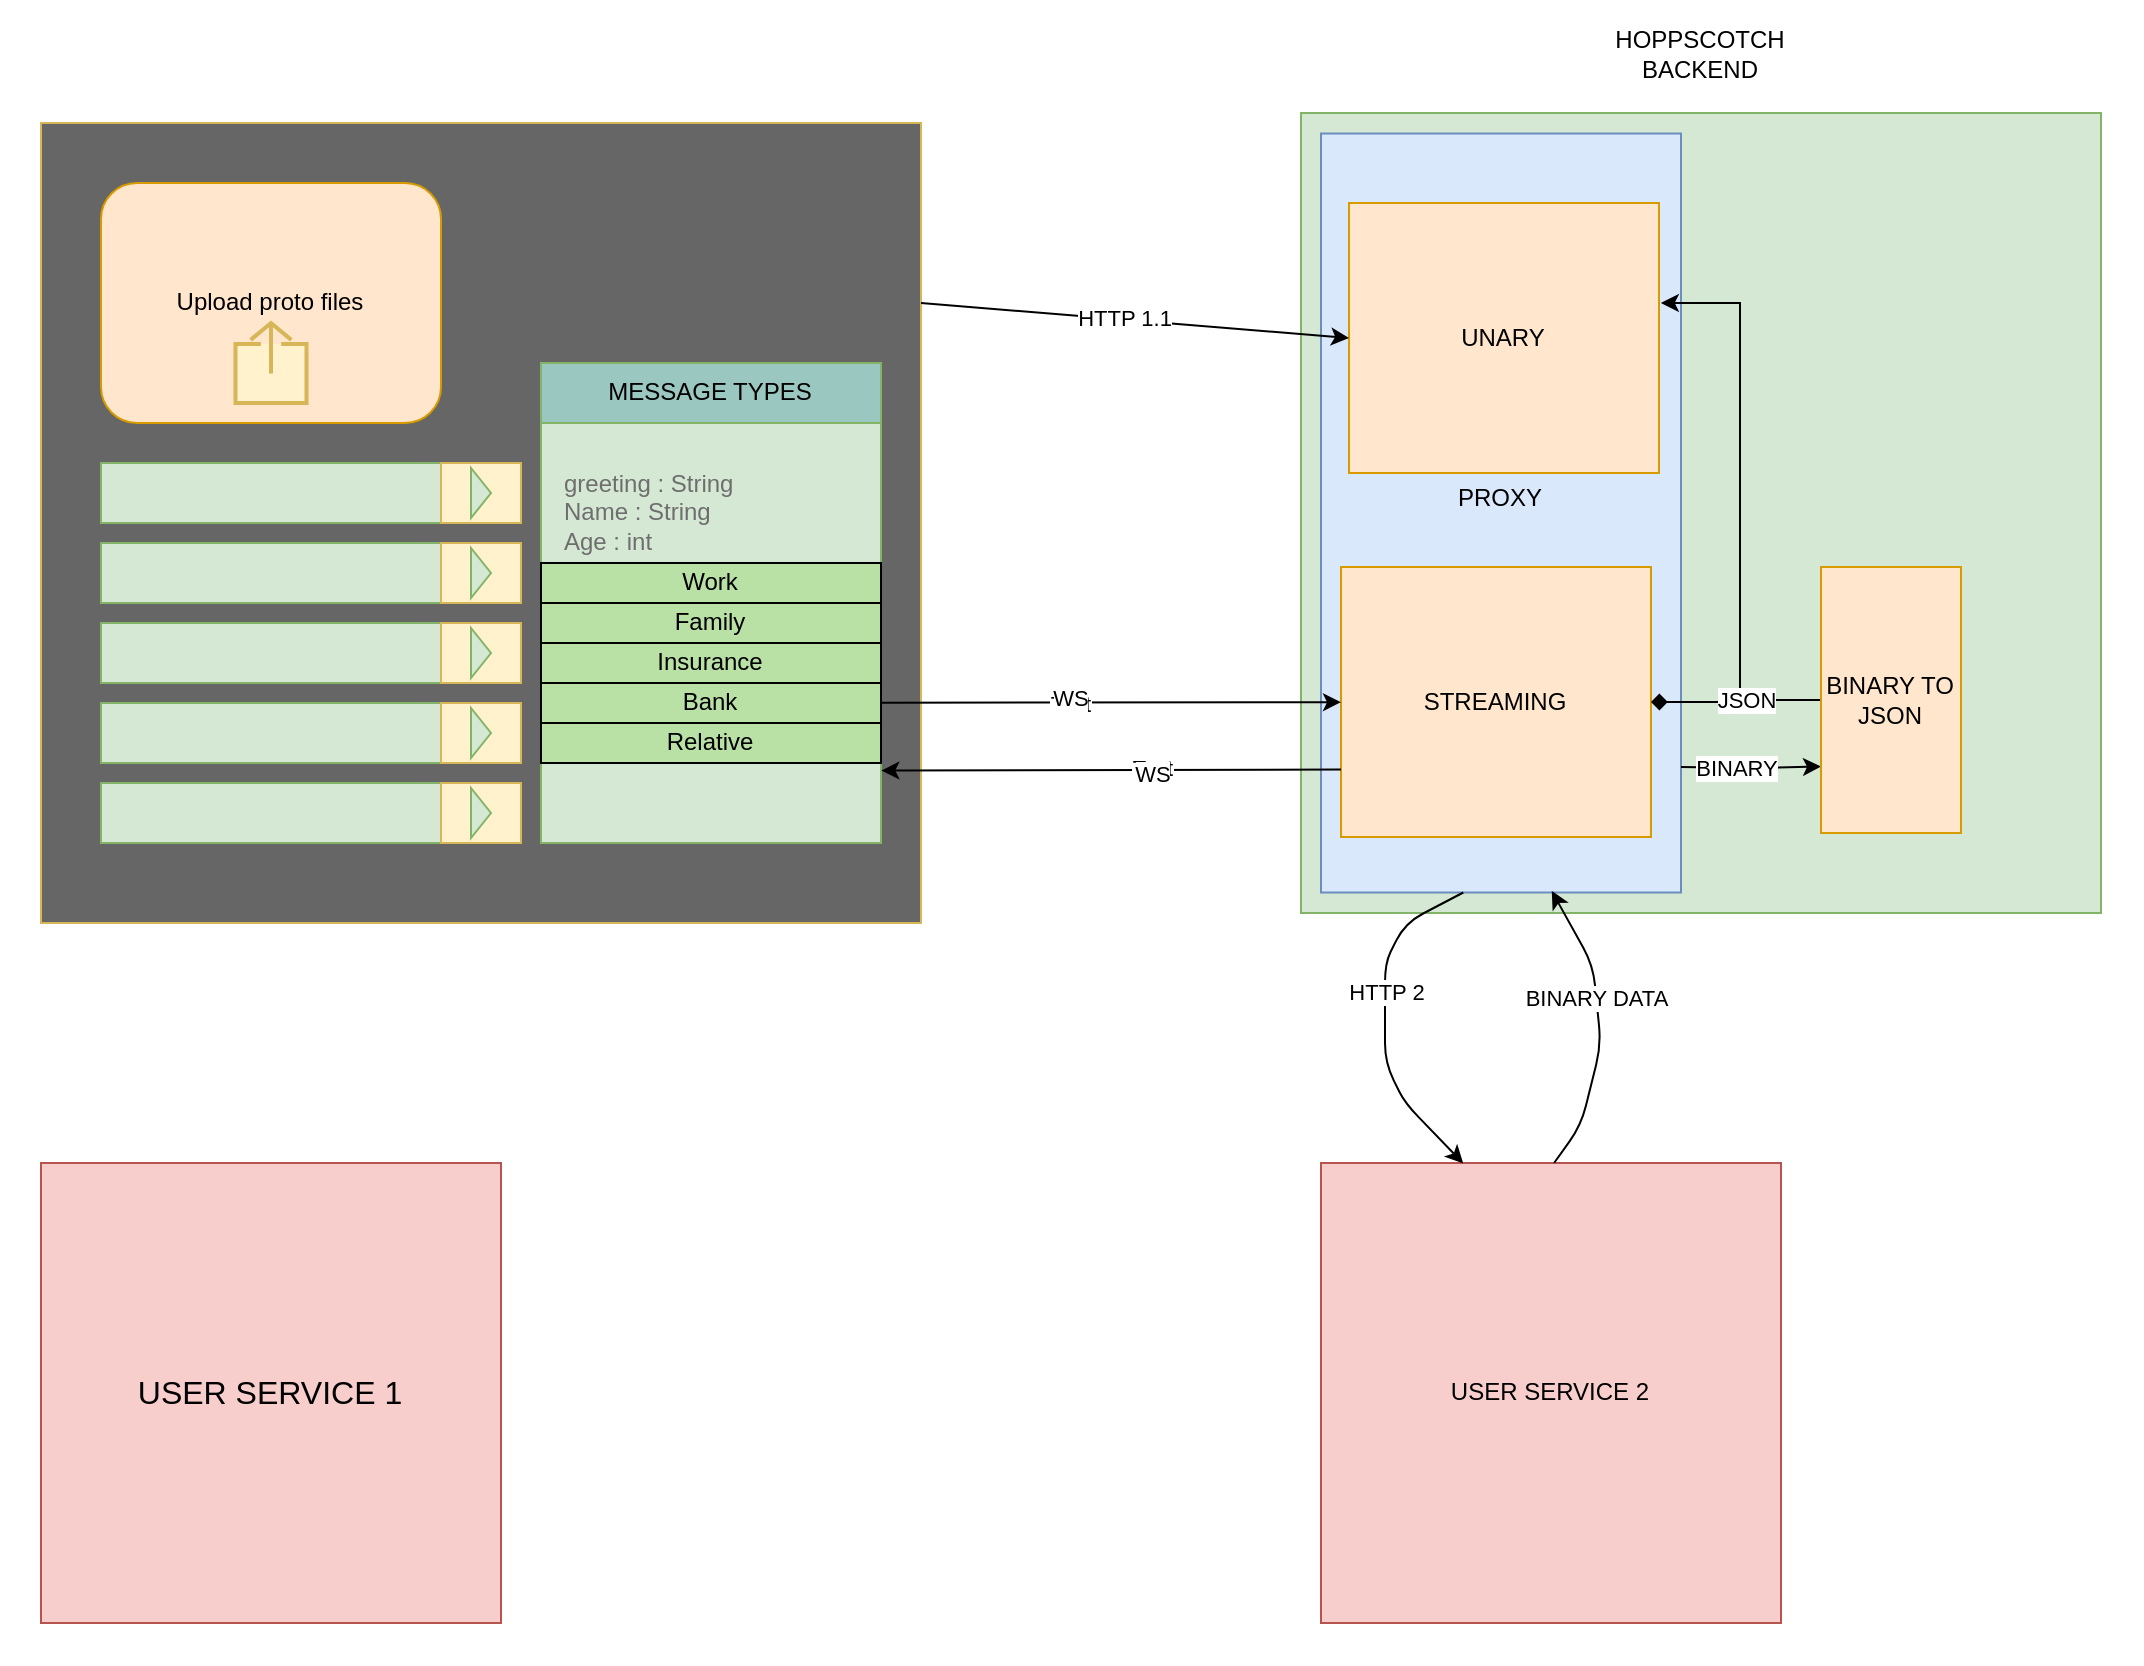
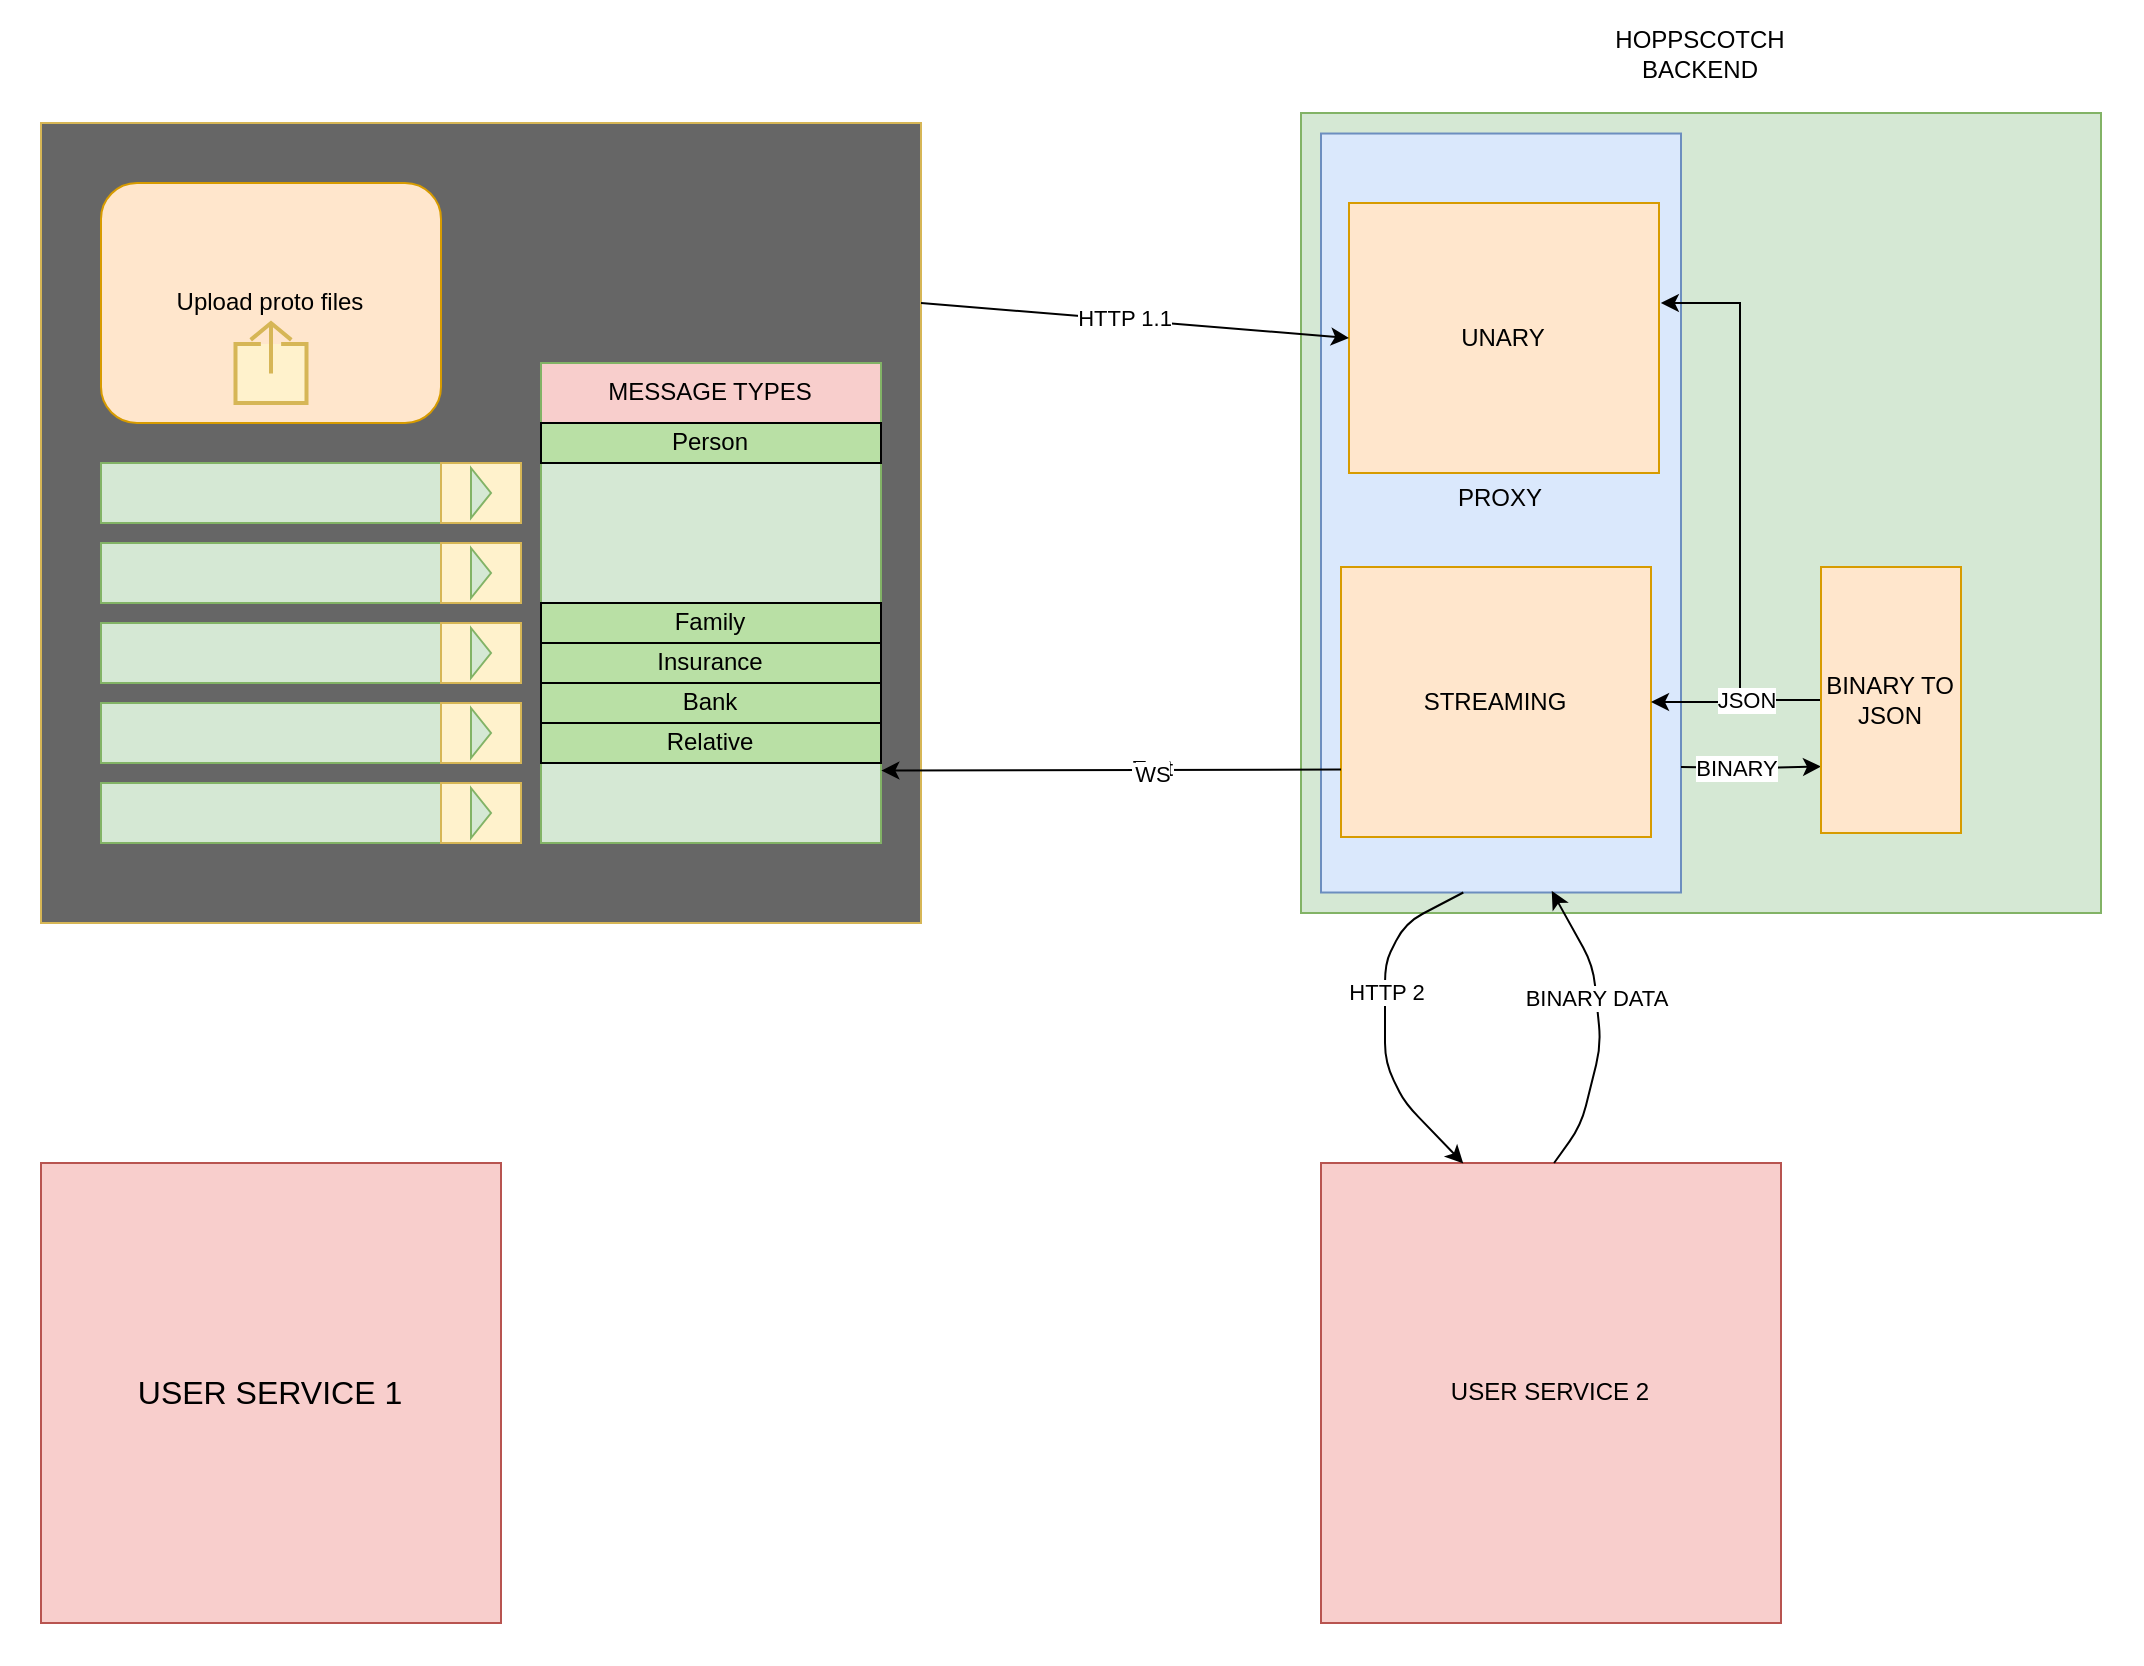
- <mxCell id="37" value="MESSAGE TYPES" style="rounded=0;whiteSpace=wrap;html=1;strokeColor=#82b366;fillColor=#9AC7BF;" parent="1" vertex="1"><mxGeometry x="270" y="145" width="170" height="30" as="geometry" /></mxCell>
+ <mxCell id="37" value="MESSAGE TYPES" style="rounded=0;whiteSpace=wrap;html=1;strokeColor=#82b366;fillColor=#f8cecc;" parent="1" vertex="1"><mxGeometry x="270" y="145" width="170" height="30" as="geometry" /></mxCell>
+ <mxCell id="38" value="Person" style="rounded=0;whiteSpace=wrap;html=1;fillColor=#B9E0A5;" parent="1" vertex="1"><mxGeometry x="270" y="175" width="170" height="20" as="geometry" /></mxCell>
- <mxCell id="44" value="&lt;font color=&quot;#6e6e6e&quot;&gt;greeting : String&lt;br&gt;Name : String&lt;br&gt;Age : int&lt;/font&gt;" style="text;html=1;strokeColor=none;fillColor=none;align=left;verticalAlign=middle;whiteSpace=wrap;rounded=0;" parent="1" vertex="1"><mxGeometry x="280" y="195" width="160" height="50" as="geometry" /></mxCell>
- <mxCell id="39" value="Work" style="rounded=0;whiteSpace=wrap;html=1;fillColor=#B9E0A5;" parent="1" vertex="1"><mxGeometry x="270" y="245" width="170" height="20" as="geometry" /></mxCell>
- <mxCell id="45" value="" style="endArrow=classic;html=1;" edge="1" parent="1" source="42" target="9"><mxGeometry width="50" height="50" relative="1" as="geometry"><mxPoint x="460" y="315" as="sourcePoint" /><mxPoint x="510" y="265" as="targetPoint" /></mxGeometry></mxCell>
- <mxCell id="46" value="Text" style="edgeLabel;html=1;align=center;verticalAlign=middle;resizable=0;points=[];" vertex="1" connectable="0" parent="45"><mxGeometry x="-0.181" y="-1" relative="1" as="geometry"><mxPoint as="offset" /></mxGeometry></mxCell>
- <mxCell id="47" value="WS" style="edgeLabel;html=1;align=center;verticalAlign=middle;resizable=0;points=[];" vertex="1" connectable="0" parent="45"><mxGeometry x="-0.174" y="2" relative="1" as="geometry"><mxPoint as="offset" /></mxGeometry></mxCell>
- <mxCell id="10" style="edgeStyle=orthogonalEdgeStyle;rounded=0;orthogonalLoop=1;jettySize=auto;html=1;endArrow=diamond;" edge="1" parent="3" source="13" target="9"><mxGeometry relative="1" as="geometry" /></mxCell>
+ <mxCell id="10" style="edgeStyle=orthogonalEdgeStyle;rounded=0;orthogonalLoop=1;jettySize=auto;html=1;" edge="1" parent="3" source="13" target="9"><mxGeometry relative="1" as="geometry" /></mxCell>
